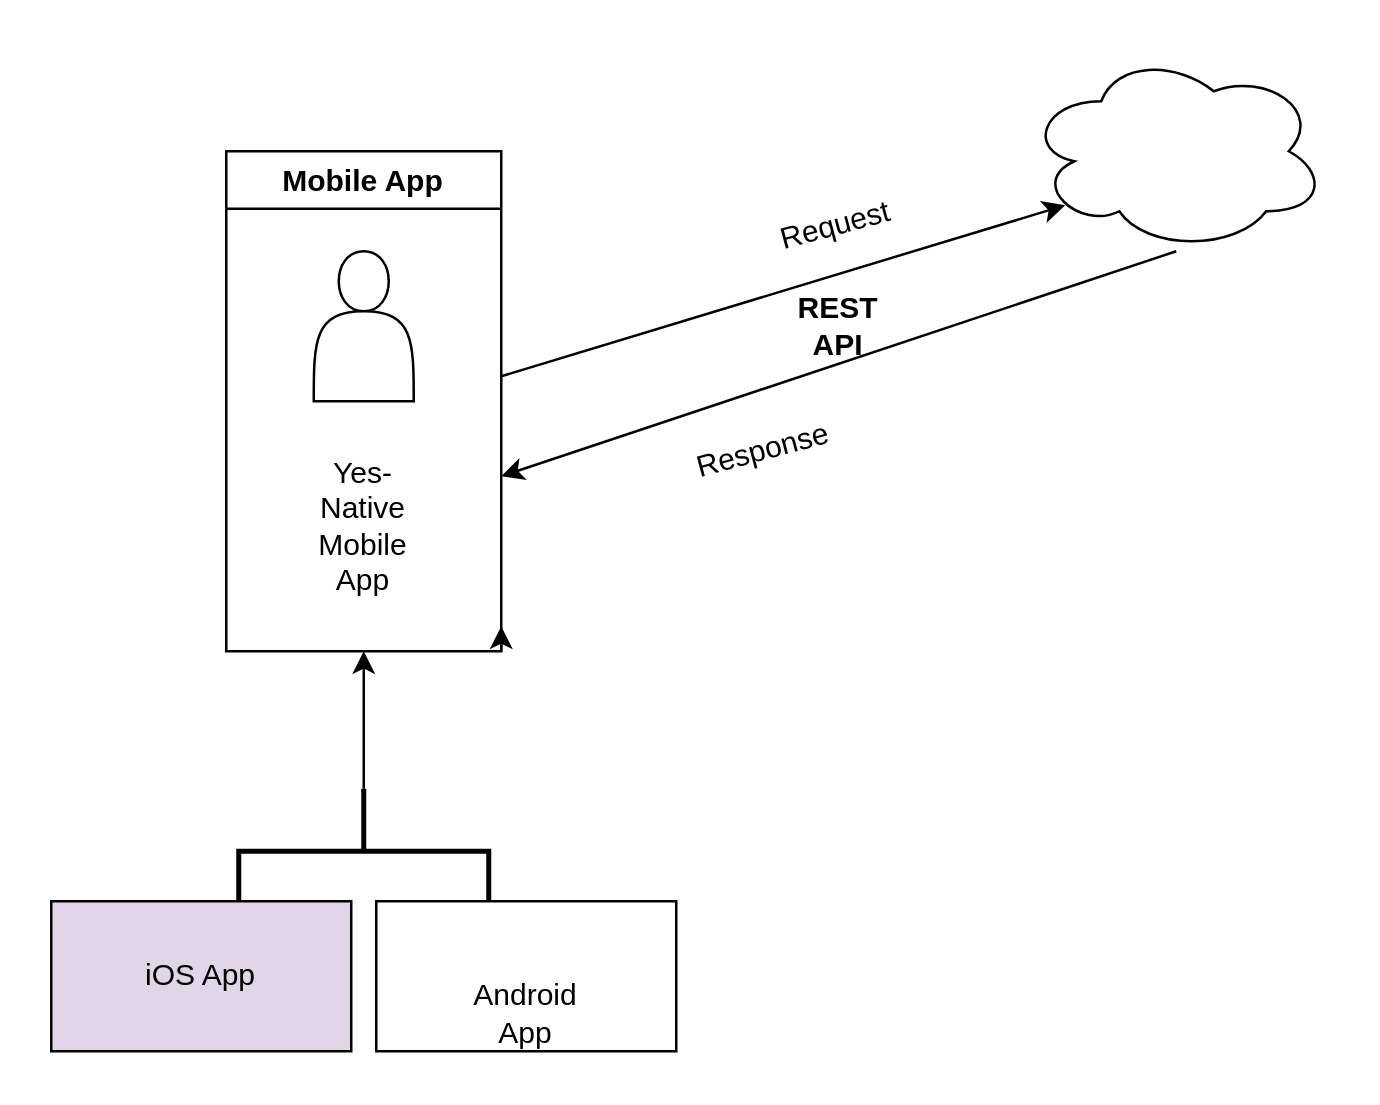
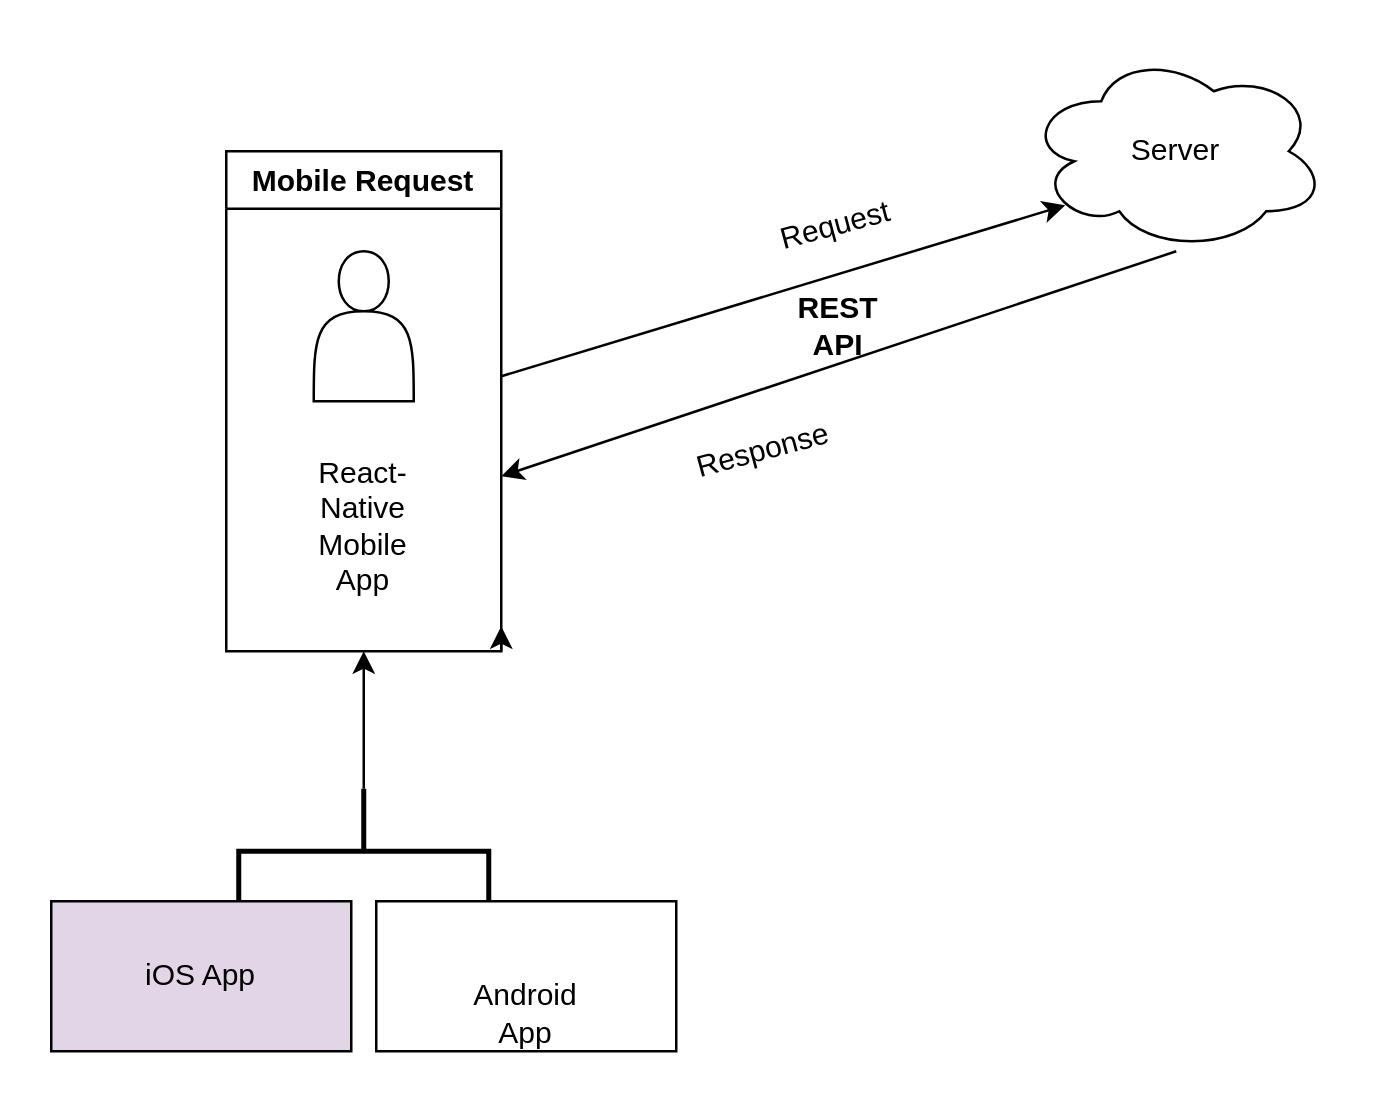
+ <mxCell id="12" value="Server&lt;br&gt;" style="text;html=1;strokeColor=none;fillColor=none;align=center;verticalAlign=middle;whiteSpace=wrap;rounded=0;" vertex="1" parent="1"><mxGeometry x="450" y="50" width="40" height="20" as="geometry" /></mxCell>
- <mxCell id="5" value="Mobile App" style="swimlane;" vertex="1" parent="1"><mxGeometry x="90" y="60" width="110" height="200" as="geometry" /></mxCell>
+ <mxCell id="5" value="Mobile Request" style="swimlane;" vertex="1" parent="1"><mxGeometry x="90" y="60" width="110" height="200" as="geometry" /></mxCell>
- <mxCell id="7" value="Yes-Native Mobile App" style="text;html=1;strokeColor=none;fillColor=none;align=center;verticalAlign=middle;whiteSpace=wrap;rounded=0;" vertex="1" parent="5"><mxGeometry x="35" y="140" width="40" height="20" as="geometry" /></mxCell>
+ <mxCell id="7" value="React-Native Mobile App" style="text;html=1;strokeColor=none;fillColor=none;align=center;verticalAlign=middle;whiteSpace=wrap;rounded=0;" vertex="1" parent="5"><mxGeometry x="35" y="140" width="40" height="20" as="geometry" /></mxCell>
